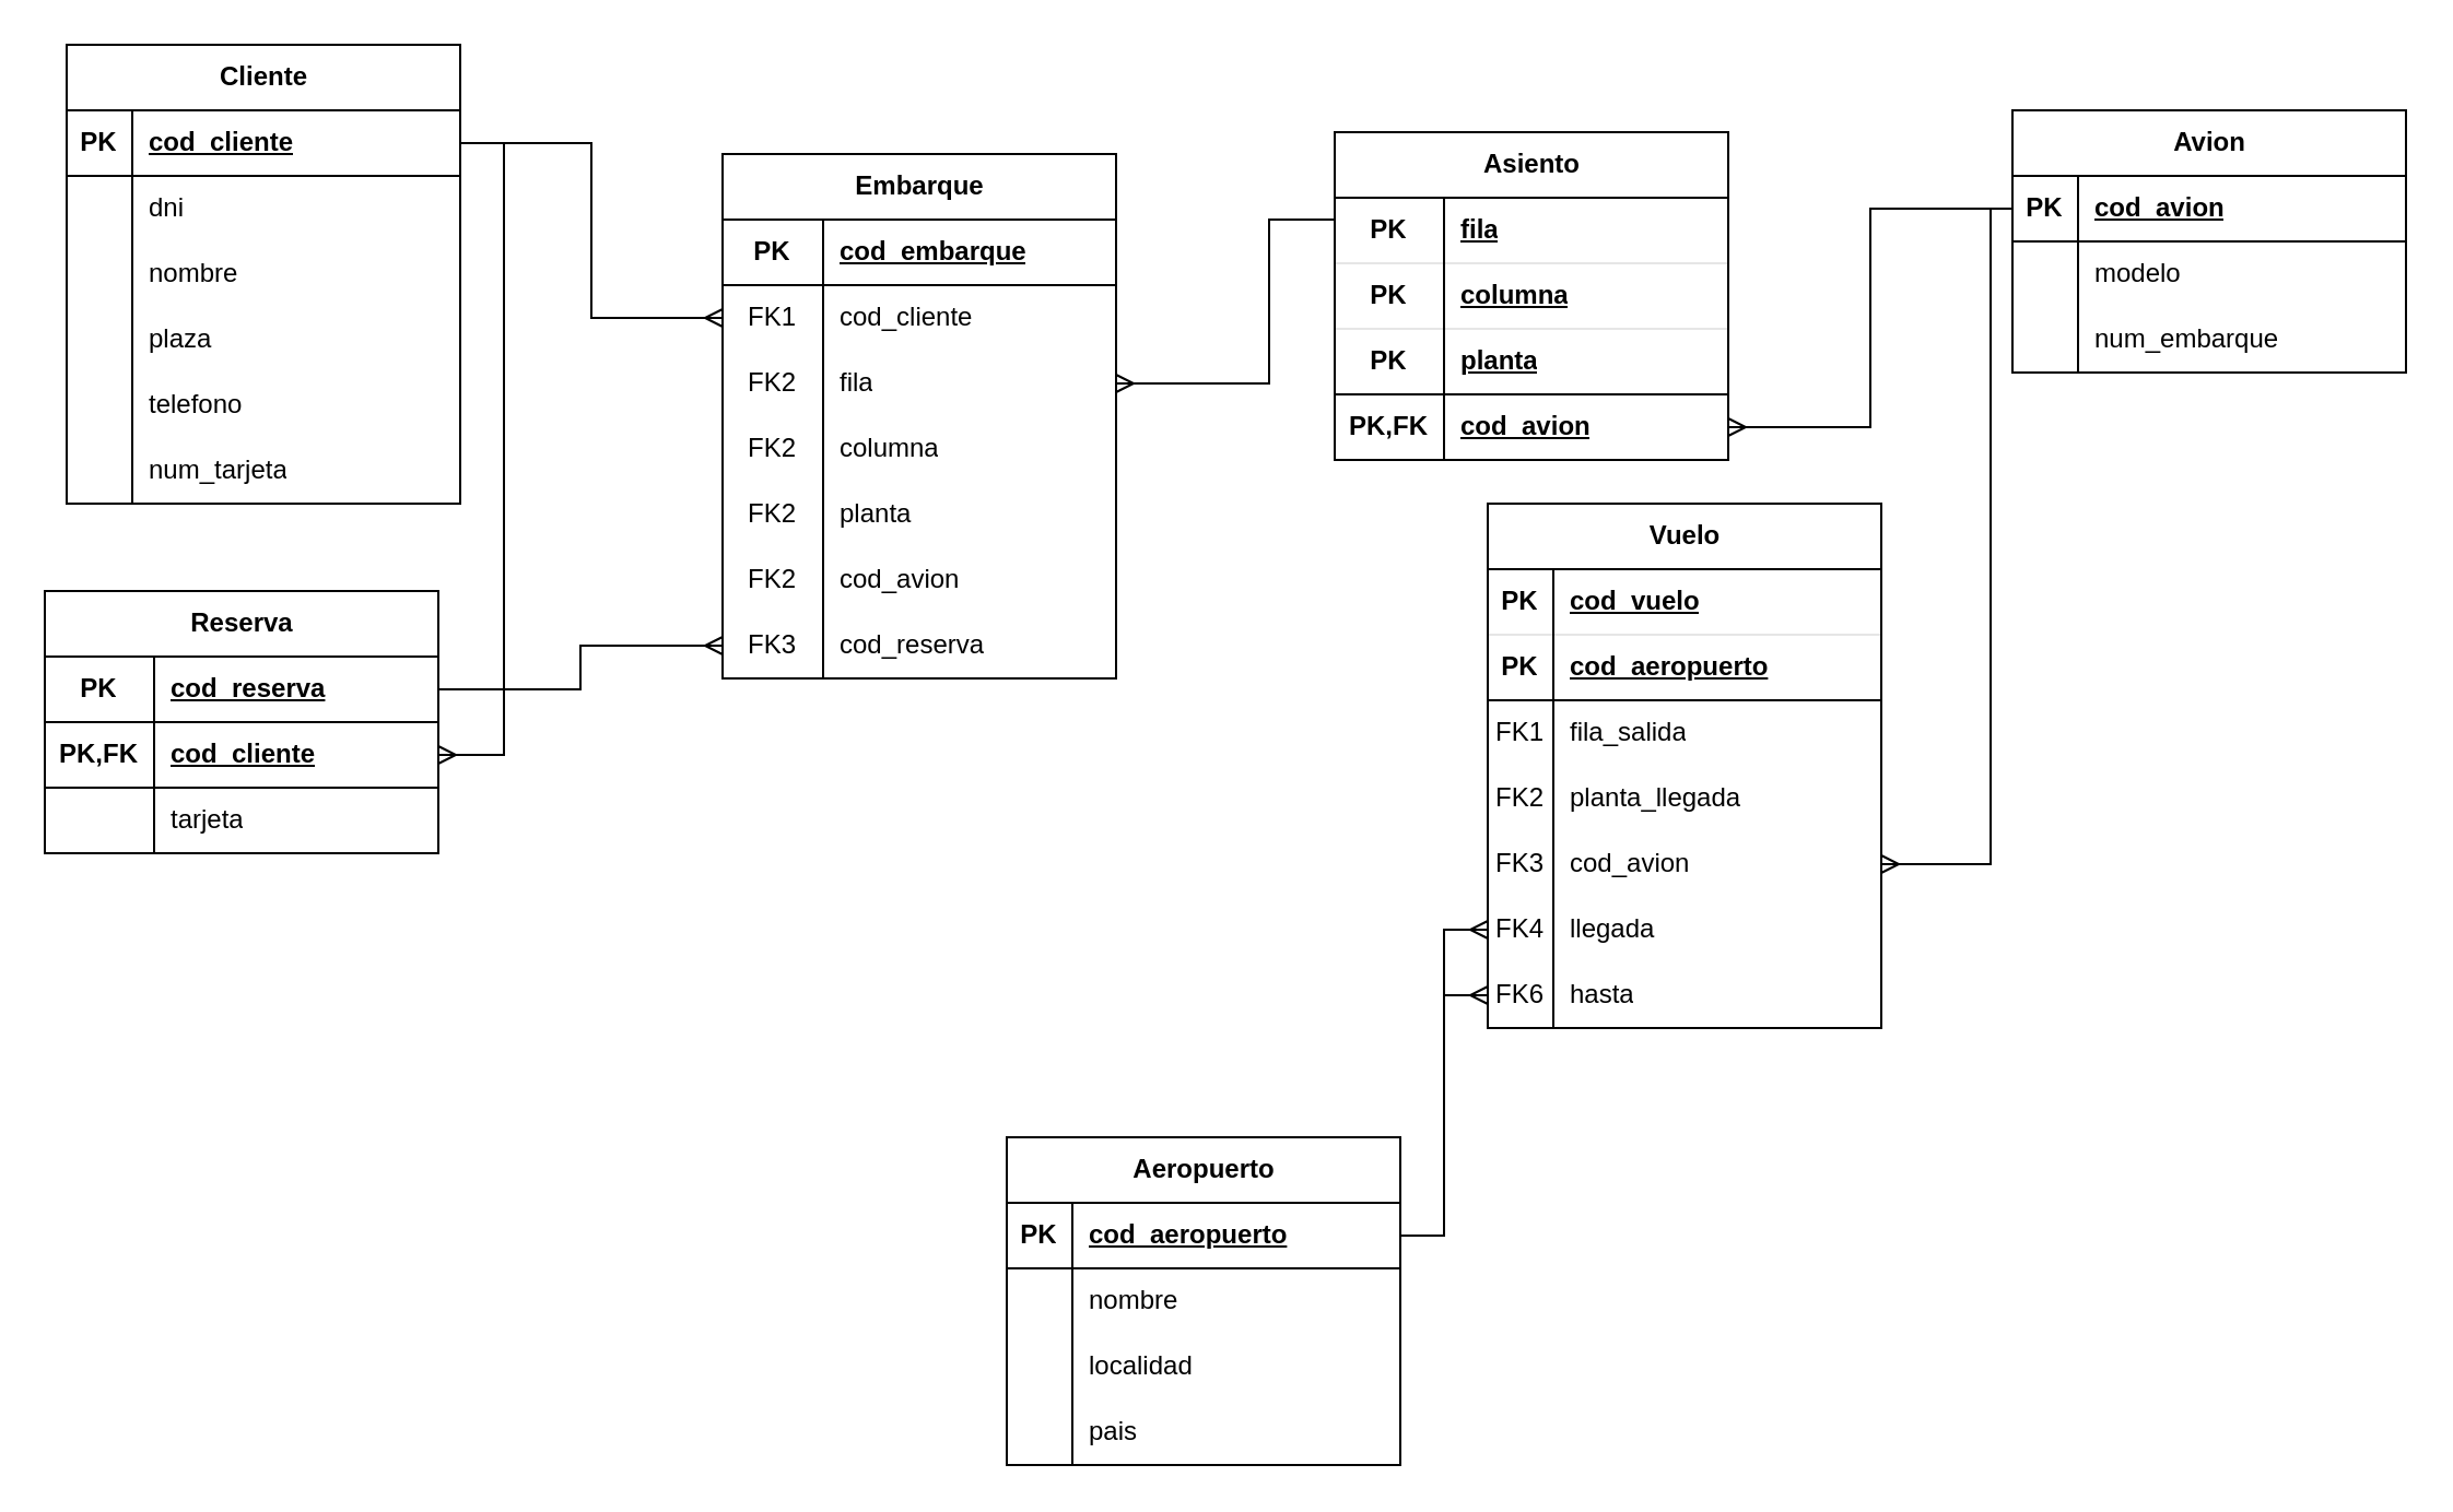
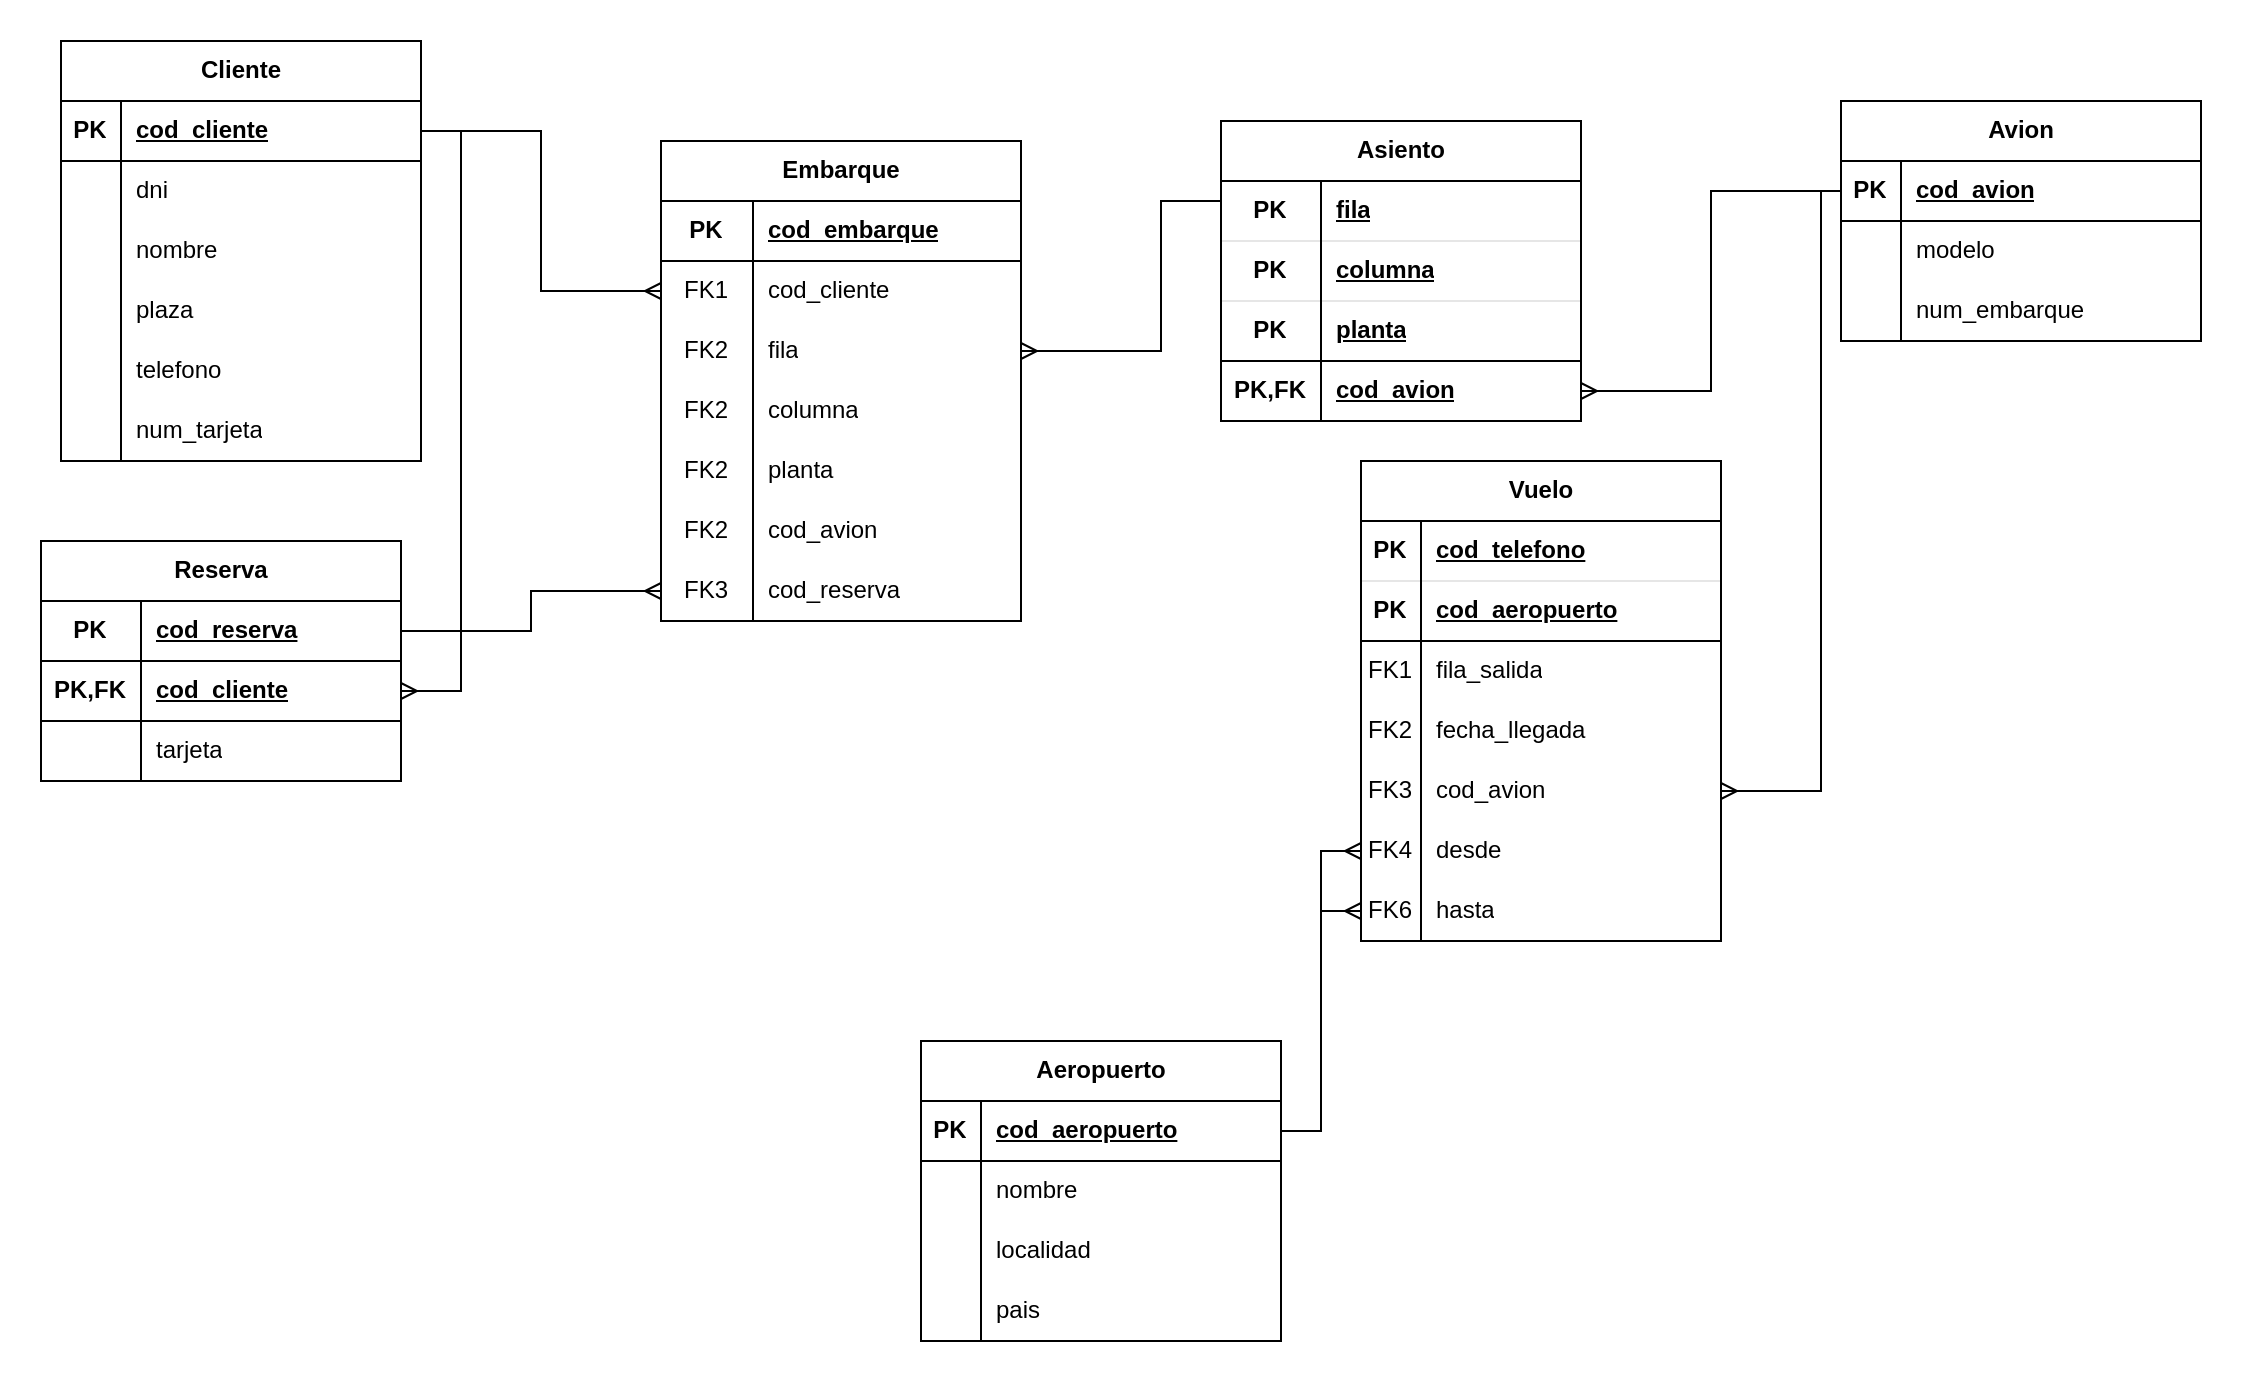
- <mxCell id="69" value="cod_vuelo" style="shape=partialRectangle;connectable=0;fillColor=none;top=0;left=0;bottom=0;right=0;align=left;spacingLeft=6;fontStyle=5;overflow=hidden;whiteSpace=wrap;html=1;" parent="67" vertex="1"><mxGeometry x="30" width="150" height="30" as="geometry"><mxRectangle width="150" height="30" as="alternateBounds" /></mxGeometry></mxCell>
+ <mxCell id="69" value="cod_telefono" style="shape=partialRectangle;connectable=0;fillColor=none;top=0;left=0;bottom=0;right=0;align=left;spacingLeft=6;fontStyle=5;overflow=hidden;whiteSpace=wrap;html=1;" parent="67" vertex="1"><mxGeometry x="30" width="150" height="30" as="geometry"><mxRectangle width="150" height="30" as="alternateBounds" /></mxGeometry></mxCell>
- <mxCell id="78" value="planta_llegada" style="shape=partialRectangle;connectable=0;fillColor=none;top=0;left=0;bottom=0;right=0;align=left;spacingLeft=6;overflow=hidden;whiteSpace=wrap;html=1;" parent="76" vertex="1"><mxGeometry x="30" width="150" height="30" as="geometry"><mxRectangle width="150" height="30" as="alternateBounds" /></mxGeometry></mxCell>
+ <mxCell id="78" value="fecha_llegada" style="shape=partialRectangle;connectable=0;fillColor=none;top=0;left=0;bottom=0;right=0;align=left;spacingLeft=6;overflow=hidden;whiteSpace=wrap;html=1;" parent="76" vertex="1"><mxGeometry x="30" width="150" height="30" as="geometry"><mxRectangle width="150" height="30" as="alternateBounds" /></mxGeometry></mxCell>
- <mxCell id="84" value="llegada" style="shape=partialRectangle;connectable=0;fillColor=none;top=0;left=0;bottom=0;right=0;align=left;spacingLeft=6;overflow=hidden;whiteSpace=wrap;html=1;" vertex="1" parent="82"><mxGeometry x="30" width="150" height="30" as="geometry"><mxRectangle width="150" height="30" as="alternateBounds" /></mxGeometry></mxCell>
+ <mxCell id="84" value="desde" style="shape=partialRectangle;connectable=0;fillColor=none;top=0;left=0;bottom=0;right=0;align=left;spacingLeft=6;overflow=hidden;whiteSpace=wrap;html=1;" vertex="1" parent="82"><mxGeometry x="30" width="150" height="30" as="geometry"><mxRectangle width="150" height="30" as="alternateBounds" /></mxGeometry></mxCell>
